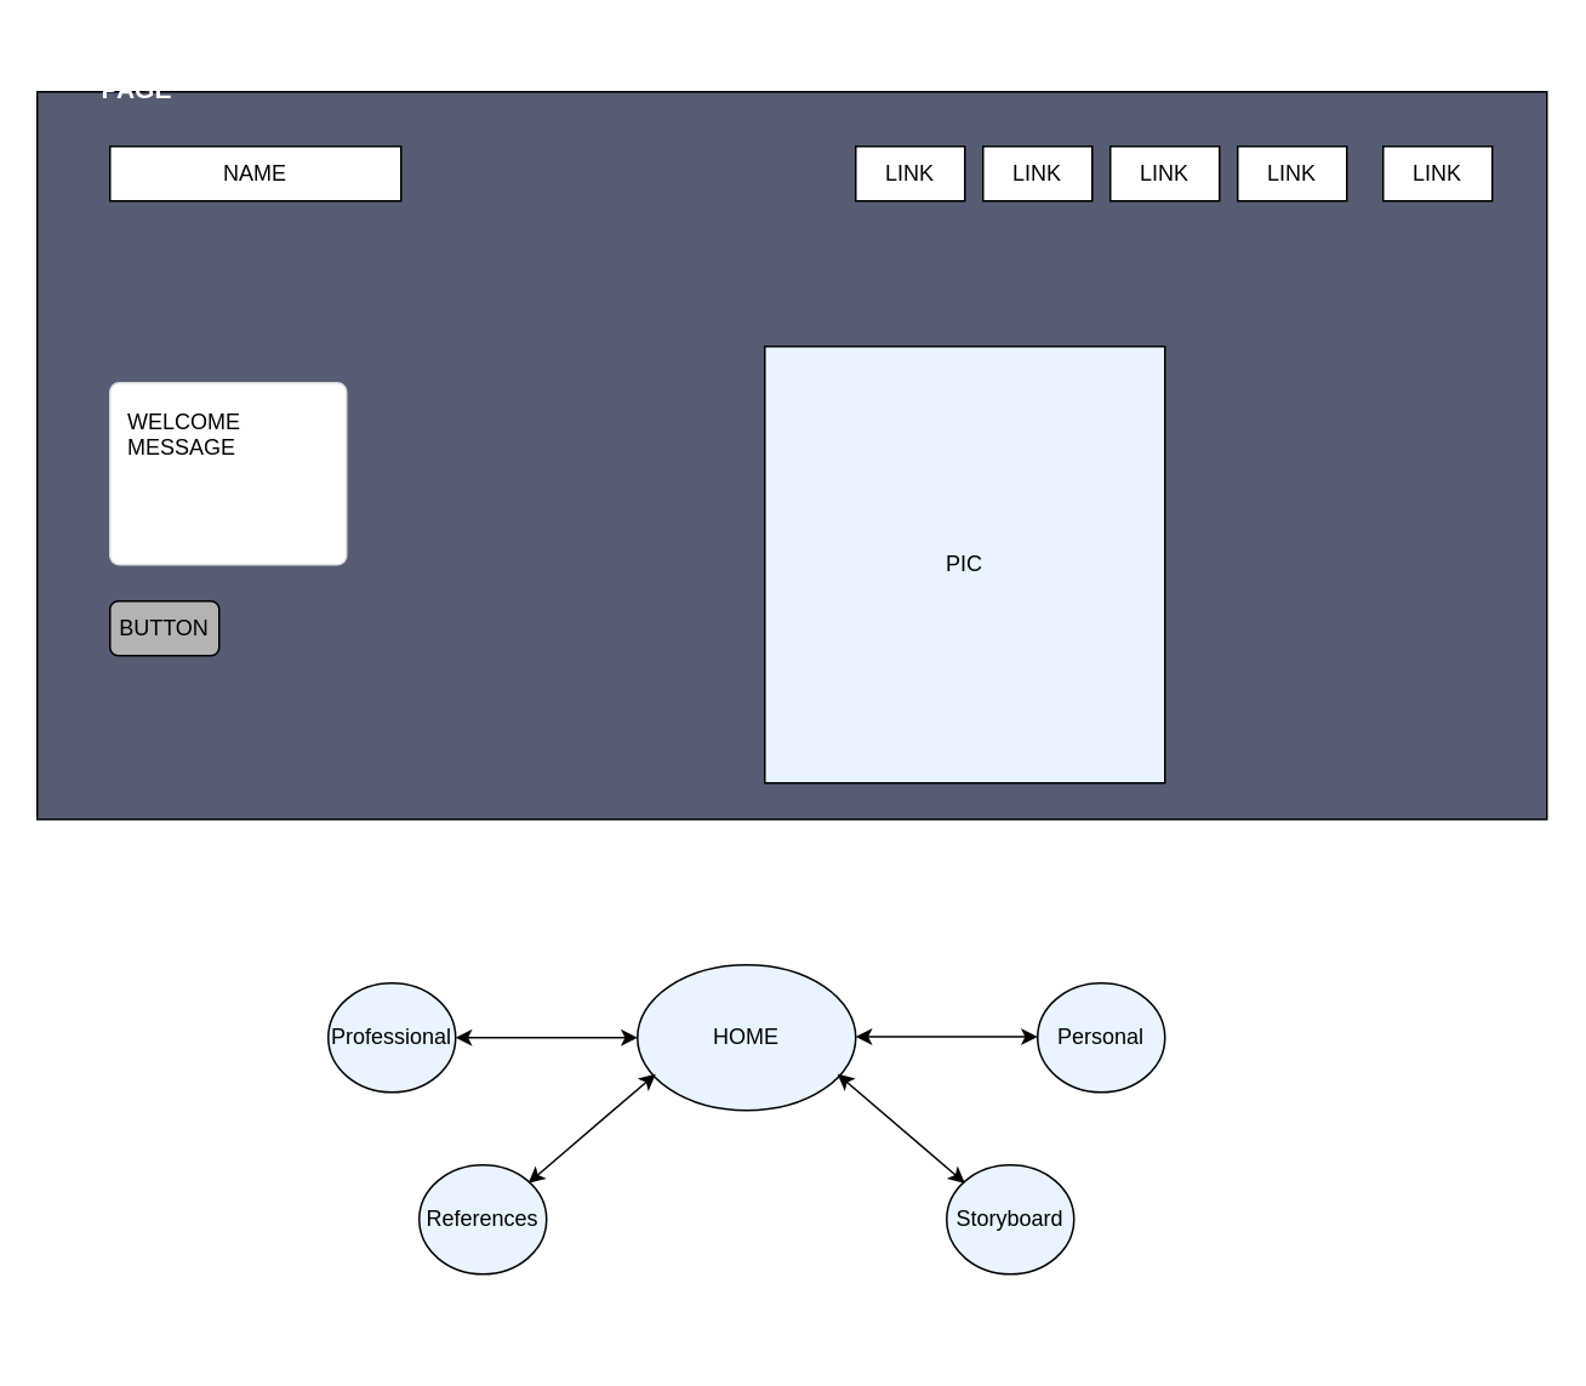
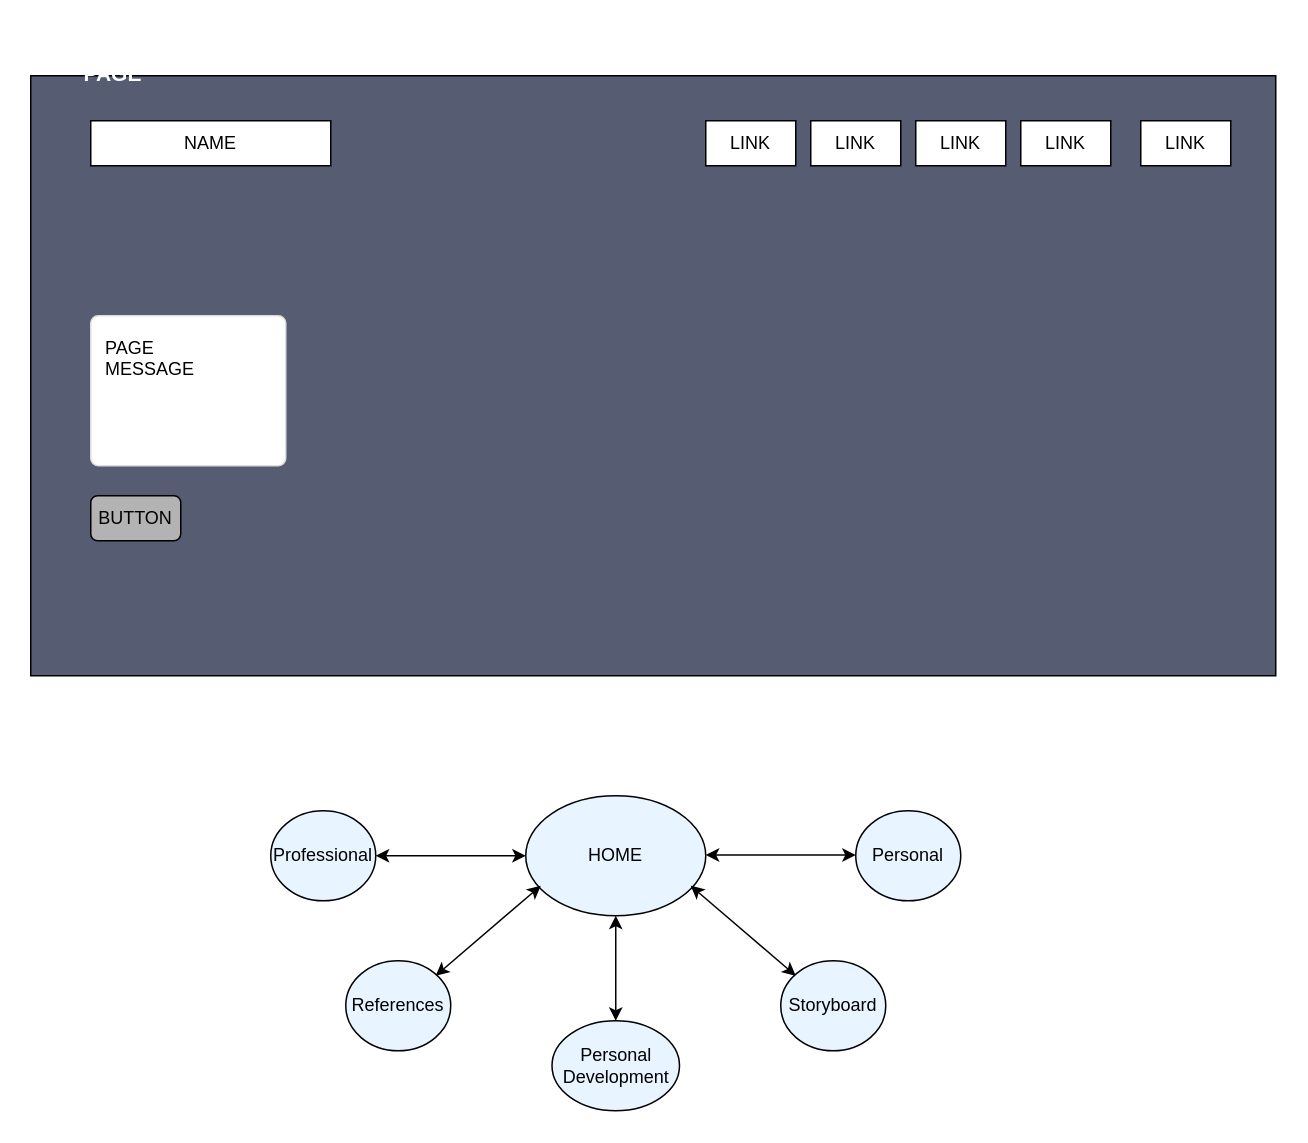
- <mxCell id="3" value="WELCOME&amp;nbsp;&lt;br&gt;MESSAGE" style="html=1;shadow=0;dashed=0;shape=mxgraph.bootstrap.rrect;rSize=5;fontSize=12;strokeColor=#dddddd;align=left;spacing=10;verticalAlign=top;whiteSpace=wrap;rounded=0;" parent="1" vertex="1"><mxGeometry x="60" y="210" width="130" height="100" as="geometry" /></mxCell>
+ <mxCell id="3" value="PAGE&amp;nbsp;&lt;br&gt;MESSAGE" style="html=1;shadow=0;dashed=0;shape=mxgraph.bootstrap.rrect;rSize=5;fontSize=12;strokeColor=#dddddd;align=left;spacing=10;verticalAlign=top;whiteSpace=wrap;rounded=0;" parent="1" vertex="1"><mxGeometry x="60" y="210" width="130" height="100" as="geometry" /></mxCell>
- <mxCell id="4" value="PIC" style="rounded=0;whiteSpace=wrap;html=1;fillColor=#E8F4FF;" parent="1" vertex="1"><mxGeometry x="420" y="190" width="220" height="240" as="geometry" /></mxCell>
+ <mxCell id="23" value="" style="endArrow=classic;startArrow=classic;html=1;exitX=0.5;exitY=0;exitDx=0;exitDy=0;entryX=0.5;entryY=1;entryDx=0;entryDy=0;" parent="1" source="22" target="13" edge="1"><mxGeometry width="50" height="50" relative="1" as="geometry"><mxPoint x="480" y="570" as="sourcePoint" /><mxPoint x="386" y="612" as="targetPoint" /></mxGeometry></mxCell>
+ <mxCell id="22" value="Personal&lt;br&gt;Development" style="ellipse;whiteSpace=wrap;html=1;fillColor=#E8F4FF;" parent="1" vertex="1"><mxGeometry x="367.5" y="680" width="85" height="60" as="geometry" /></mxCell>
